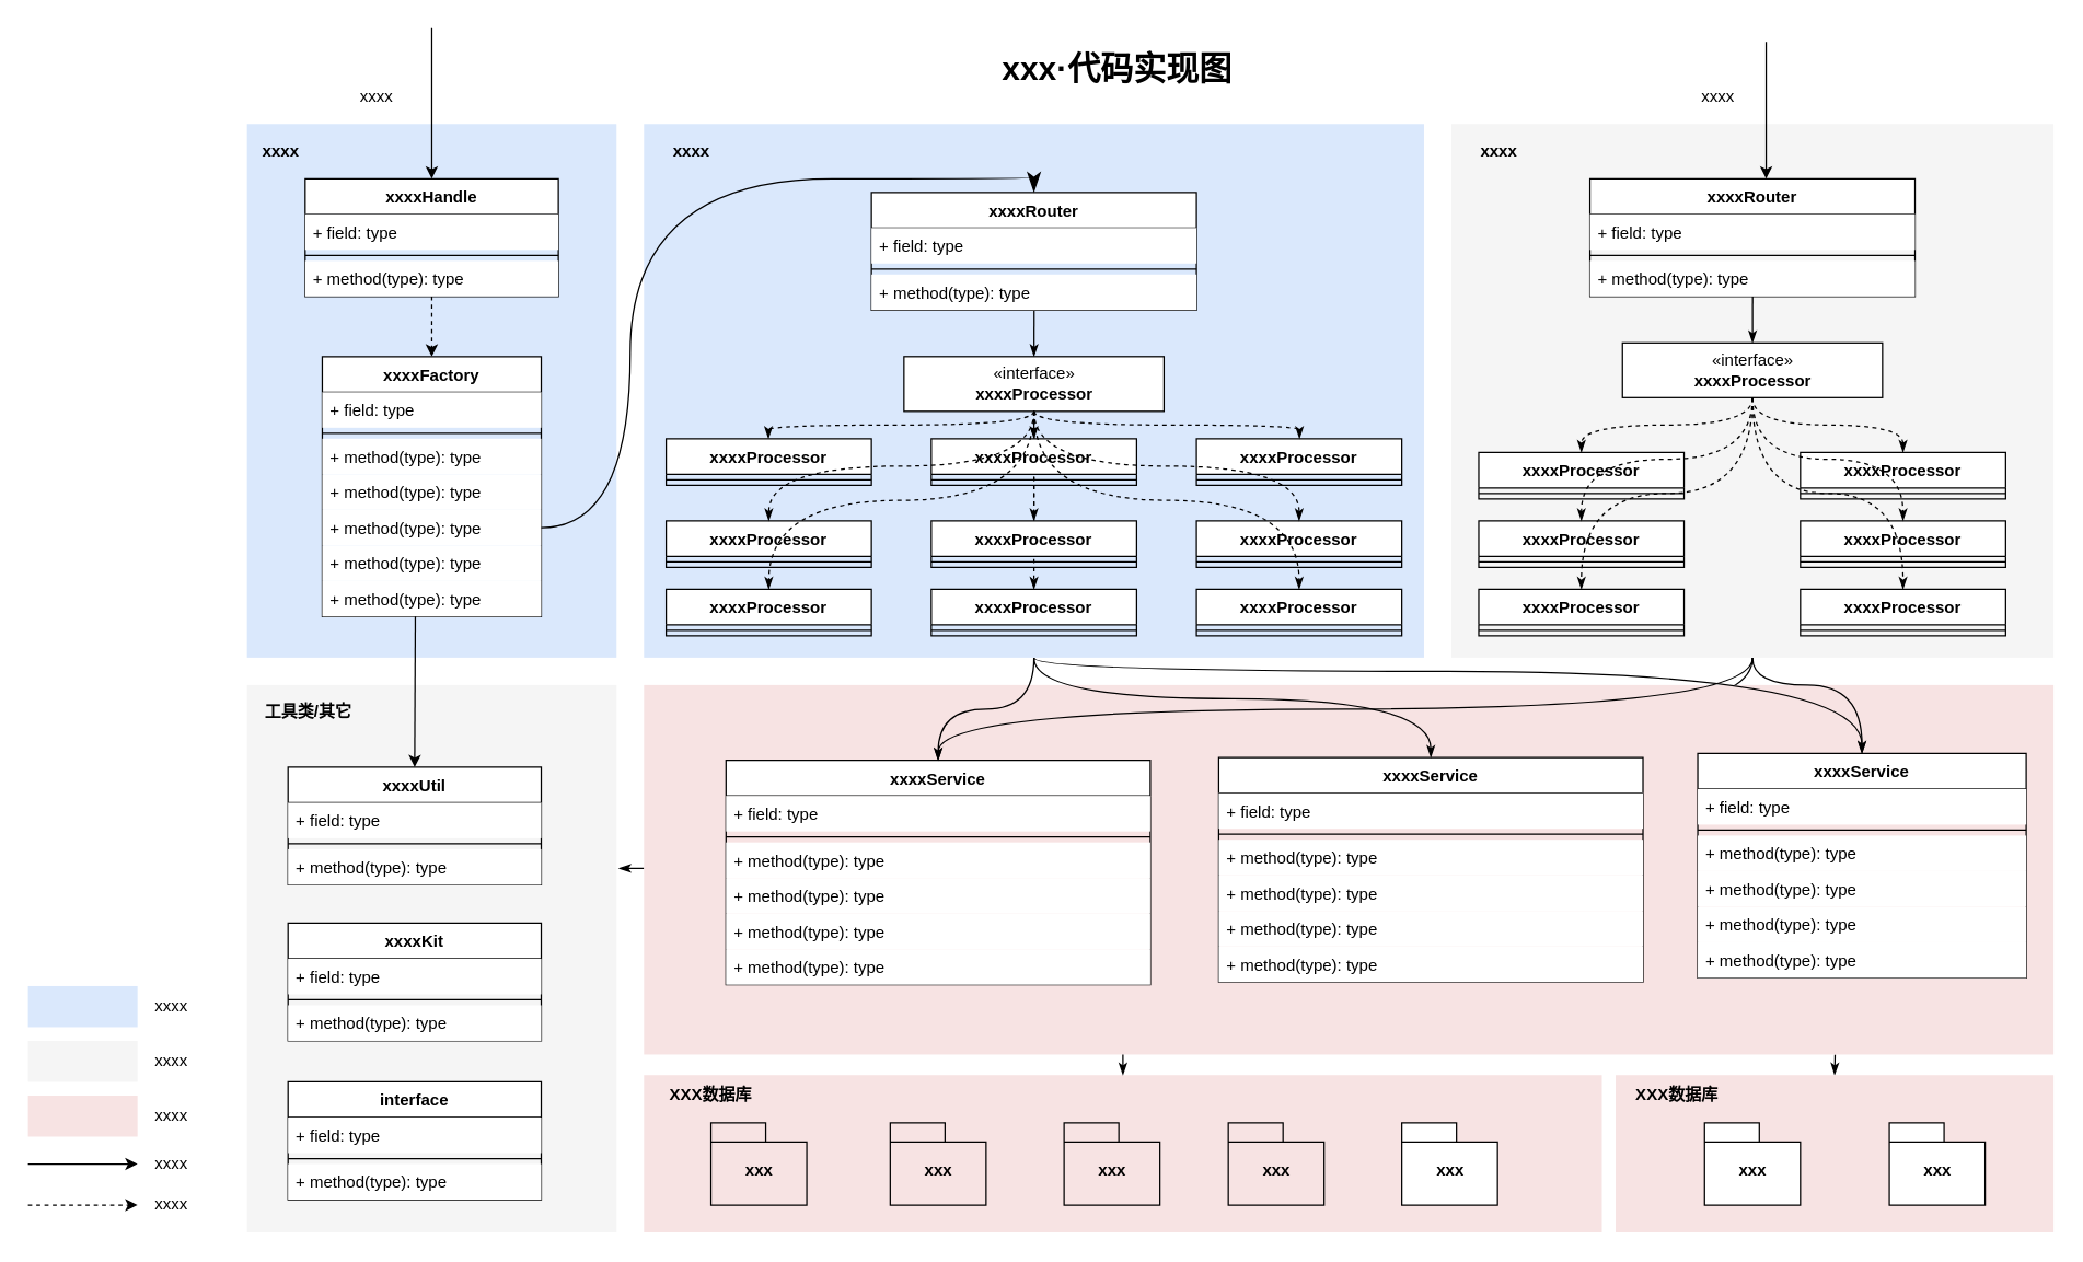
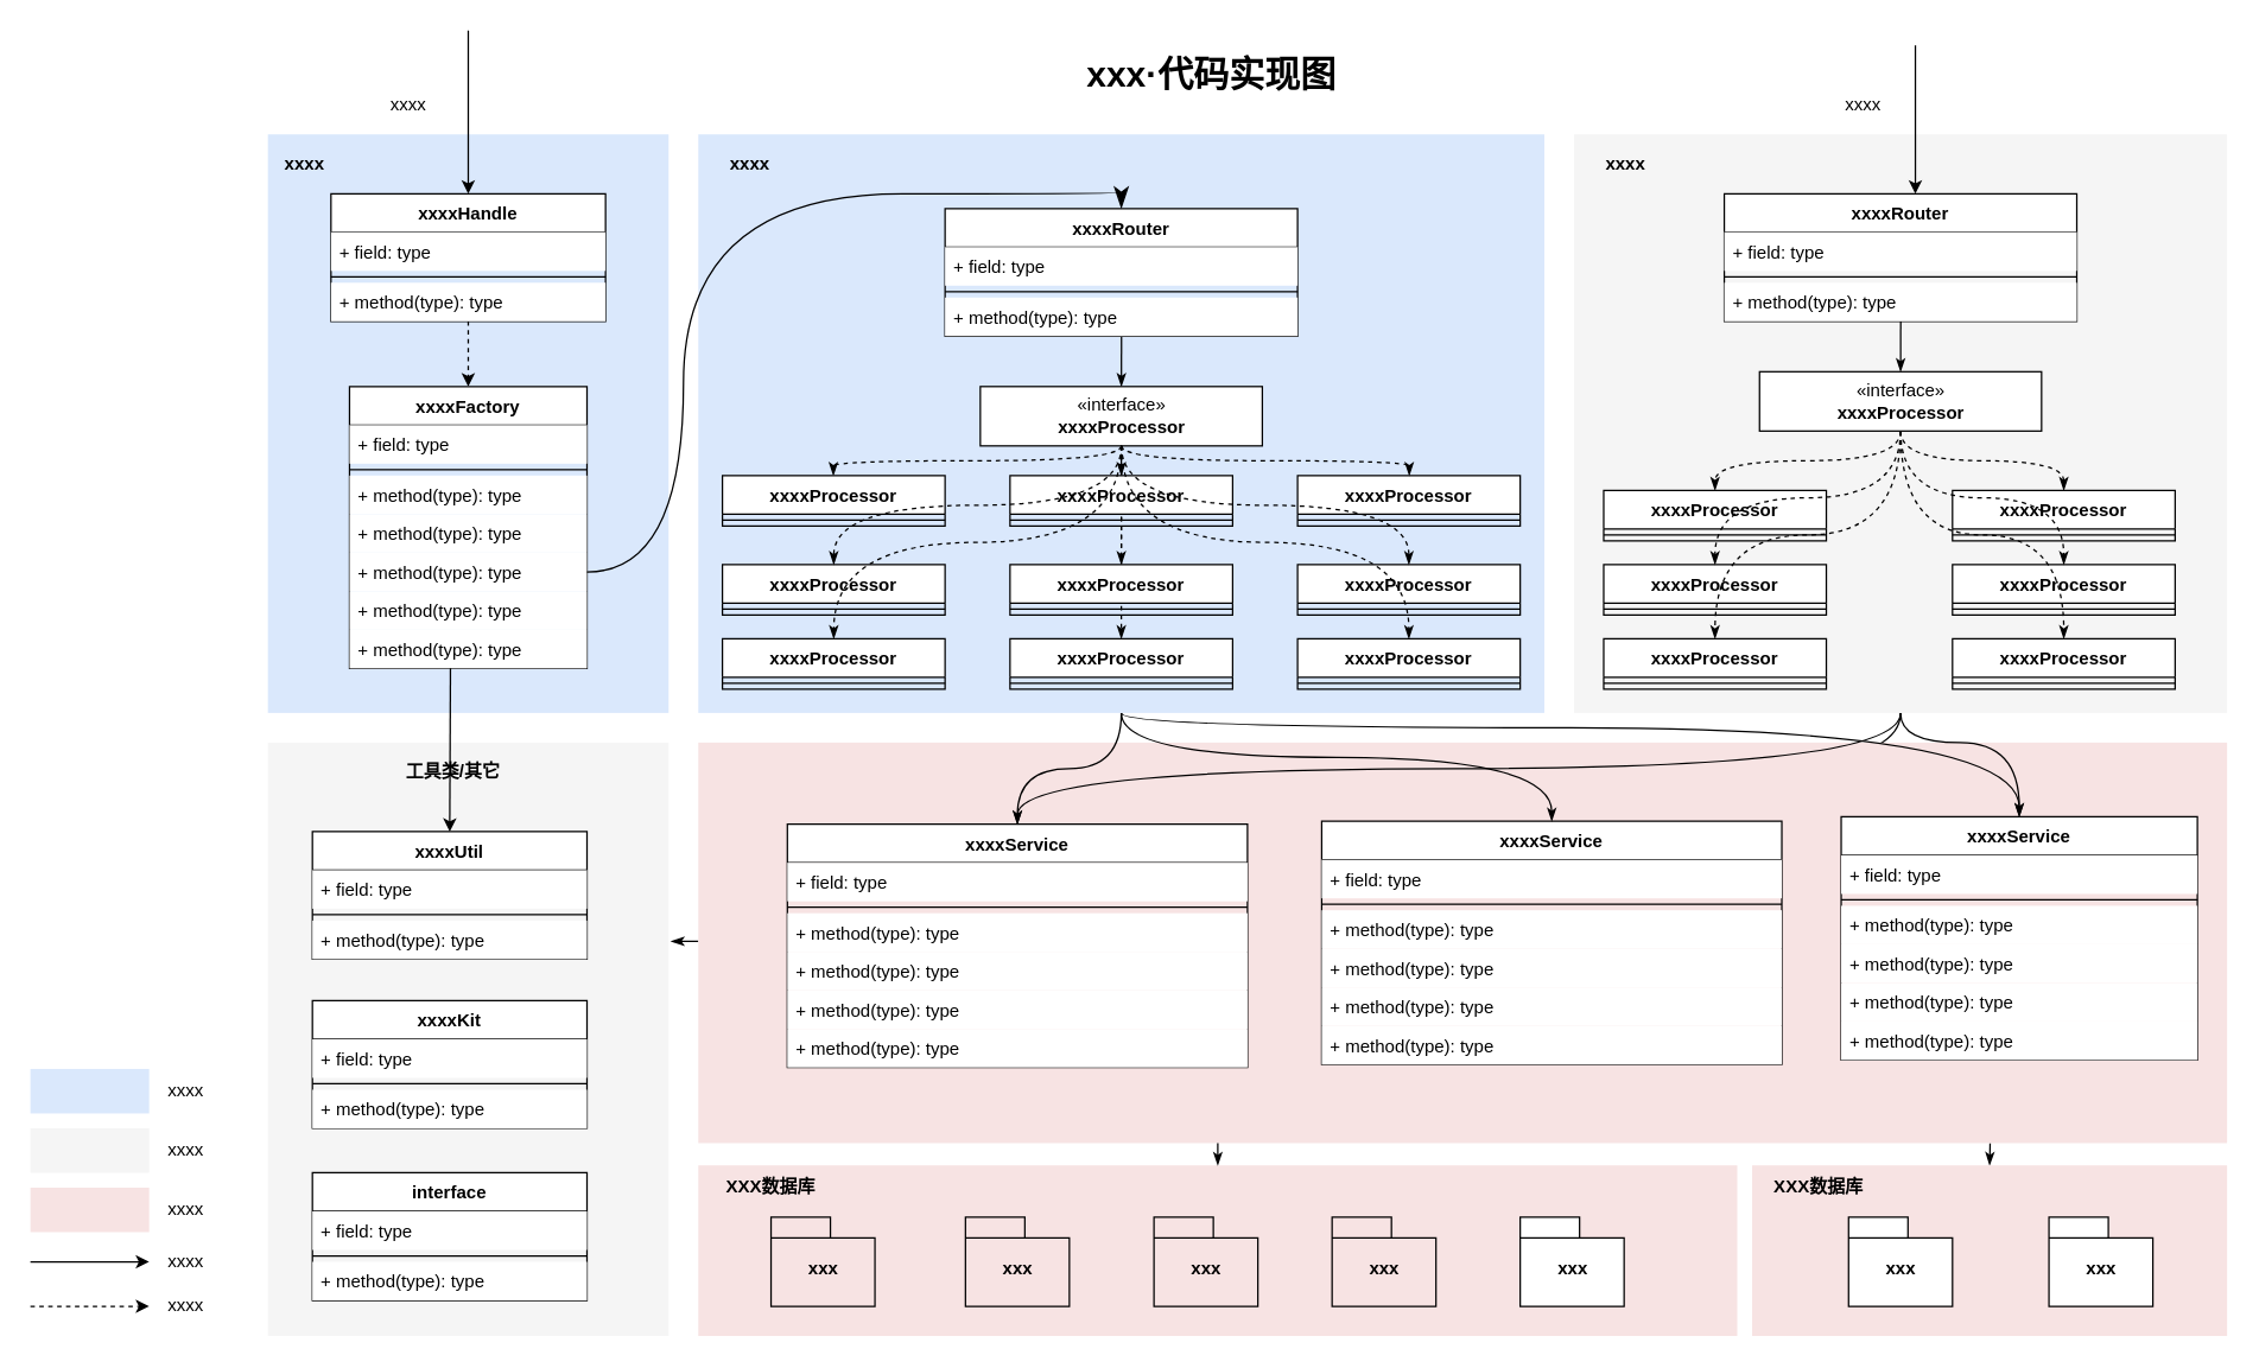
- <mxCell id="38" value="工具类/其它" style="text;html=1;strokeColor=none;fillColor=none;align=center;verticalAlign=middle;whiteSpace=wrap;rounded=0;fontStyle=1" vertex="1" parent="1"><mxGeometry x="190" y="510" width="70" height="20" as="geometry" /></mxCell>
+ <mxCell id="38" value="工具类/其它" style="text;html=1;strokeColor=none;fillColor=none;align=center;verticalAlign=middle;whiteSpace=wrap;rounded=0;fontStyle=1" vertex="1" parent="1"><mxGeometry x="270" y="510" width="70" height="20" as="geometry" /></mxCell>
